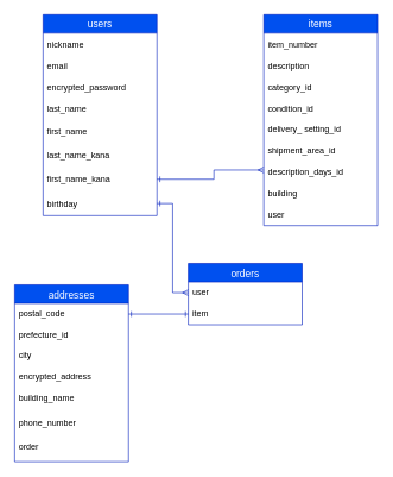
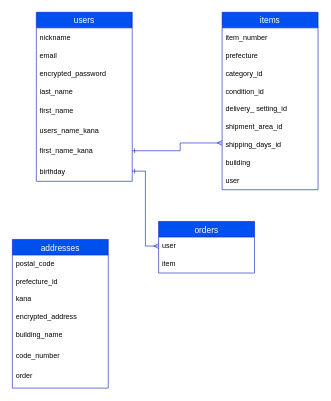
- <mxCell id="4" value="description" style="text;strokeColor=none;fillColor=none;spacingLeft=4;spacingRight=4;overflow=hidden;rotatable=0;points=[[0,0.5],[1,0.5]];portConstraint=eastwest;fontSize=12;fontColor=#030303;align=left;verticalAlign=middle;" parent="2" vertex="1"><mxGeometry y="56" width="160" height="30" as="geometry" /></mxCell>
+ <mxCell id="4" value="prefecture" style="text;strokeColor=none;fillColor=none;spacingLeft=4;spacingRight=4;overflow=hidden;rotatable=0;points=[[0,0.5],[1,0.5]];portConstraint=eastwest;fontSize=12;fontColor=#030303;align=left;verticalAlign=middle;" parent="2" vertex="1"><mxGeometry y="56" width="160" height="30" as="geometry" /></mxCell>
- <mxCell id="18" value="last_name_kana" style="text;strokeColor=none;fillColor=none;spacingLeft=4;spacingRight=4;overflow=hidden;rotatable=0;points=[[0,0.5],[1,0.5]];portConstraint=eastwest;fontSize=12;fontColor=#030303;align=left;verticalAlign=middle;" parent="12" vertex="1"><mxGeometry y="180" width="160" height="34" as="geometry" /></mxCell>
+ <mxCell id="18" value="users_name_kana" style="text;strokeColor=none;fillColor=none;spacingLeft=4;spacingRight=4;overflow=hidden;rotatable=0;points=[[0,0.5],[1,0.5]];portConstraint=eastwest;fontSize=12;fontColor=#030303;align=left;verticalAlign=middle;" parent="12" vertex="1"><mxGeometry y="180" width="160" height="34" as="geometry" /></mxCell>
- <mxCell id="9" value="description_days_id" style="text;strokeColor=none;fillColor=none;spacingLeft=4;spacingRight=4;overflow=hidden;rotatable=0;points=[[0,0.5],[1,0.5]];portConstraint=eastwest;fontSize=12;fontColor=#030303;align=left;verticalAlign=middle;" parent="2" vertex="1"><mxGeometry y="206" width="160" height="30" as="geometry" /></mxCell>
+ <mxCell id="9" value="shipping_days_id" style="text;strokeColor=none;fillColor=none;spacingLeft=4;spacingRight=4;overflow=hidden;rotatable=0;points=[[0,0.5],[1,0.5]];portConstraint=eastwest;fontSize=12;fontColor=#030303;align=left;verticalAlign=middle;" parent="2" vertex="1"><mxGeometry y="206" width="160" height="30" as="geometry" /></mxCell>
- <mxCell id="34" style="edgeStyle=orthogonalEdgeStyle;rounded=0;orthogonalLoop=1;jettySize=auto;html=1;exitX=1;exitY=0.5;exitDx=0;exitDy=0;entryX=0;entryY=0.5;entryDx=0;entryDy=0;fillColor=#0050ef;strokeColor=#001DBC;startArrow=ERone;startFill=0;endArrow=ERone;endFill=0;" parent="1" source="25" target="23" edge="1"><mxGeometry relative="1" as="geometry" /></mxCell>
- <mxCell id="27" value="city" style="text;strokeColor=none;fillColor=none;spacingLeft=4;spacingRight=4;overflow=hidden;rotatable=0;points=[[0,0.5],[1,0.5]];portConstraint=eastwest;fontSize=12;fontColor=#030303;" parent="24" vertex="1"><mxGeometry y="86" width="160" height="30" as="geometry" /></mxCell>
+ <mxCell id="27" value="kana" style="text;strokeColor=none;fillColor=none;spacingLeft=4;spacingRight=4;overflow=hidden;rotatable=0;points=[[0,0.5],[1,0.5]];portConstraint=eastwest;fontSize=12;fontColor=#030303;" parent="24" vertex="1"><mxGeometry y="86" width="160" height="30" as="geometry" /></mxCell>
- <mxCell id="30" value="phone_number" style="text;strokeColor=none;fillColor=none;spacingLeft=4;spacingRight=4;overflow=hidden;rotatable=0;points=[[0,0.5],[1,0.5]];portConstraint=eastwest;fontSize=12;fontColor=#030303;" parent="24" vertex="1"><mxGeometry y="180" width="160" height="34" as="geometry" /></mxCell>
+ <mxCell id="30" value="code_number" style="text;strokeColor=none;fillColor=none;spacingLeft=4;spacingRight=4;overflow=hidden;rotatable=0;points=[[0,0.5],[1,0.5]];portConstraint=eastwest;fontSize=12;fontColor=#030303;" parent="24" vertex="1"><mxGeometry y="180" width="160" height="34" as="geometry" /></mxCell>
